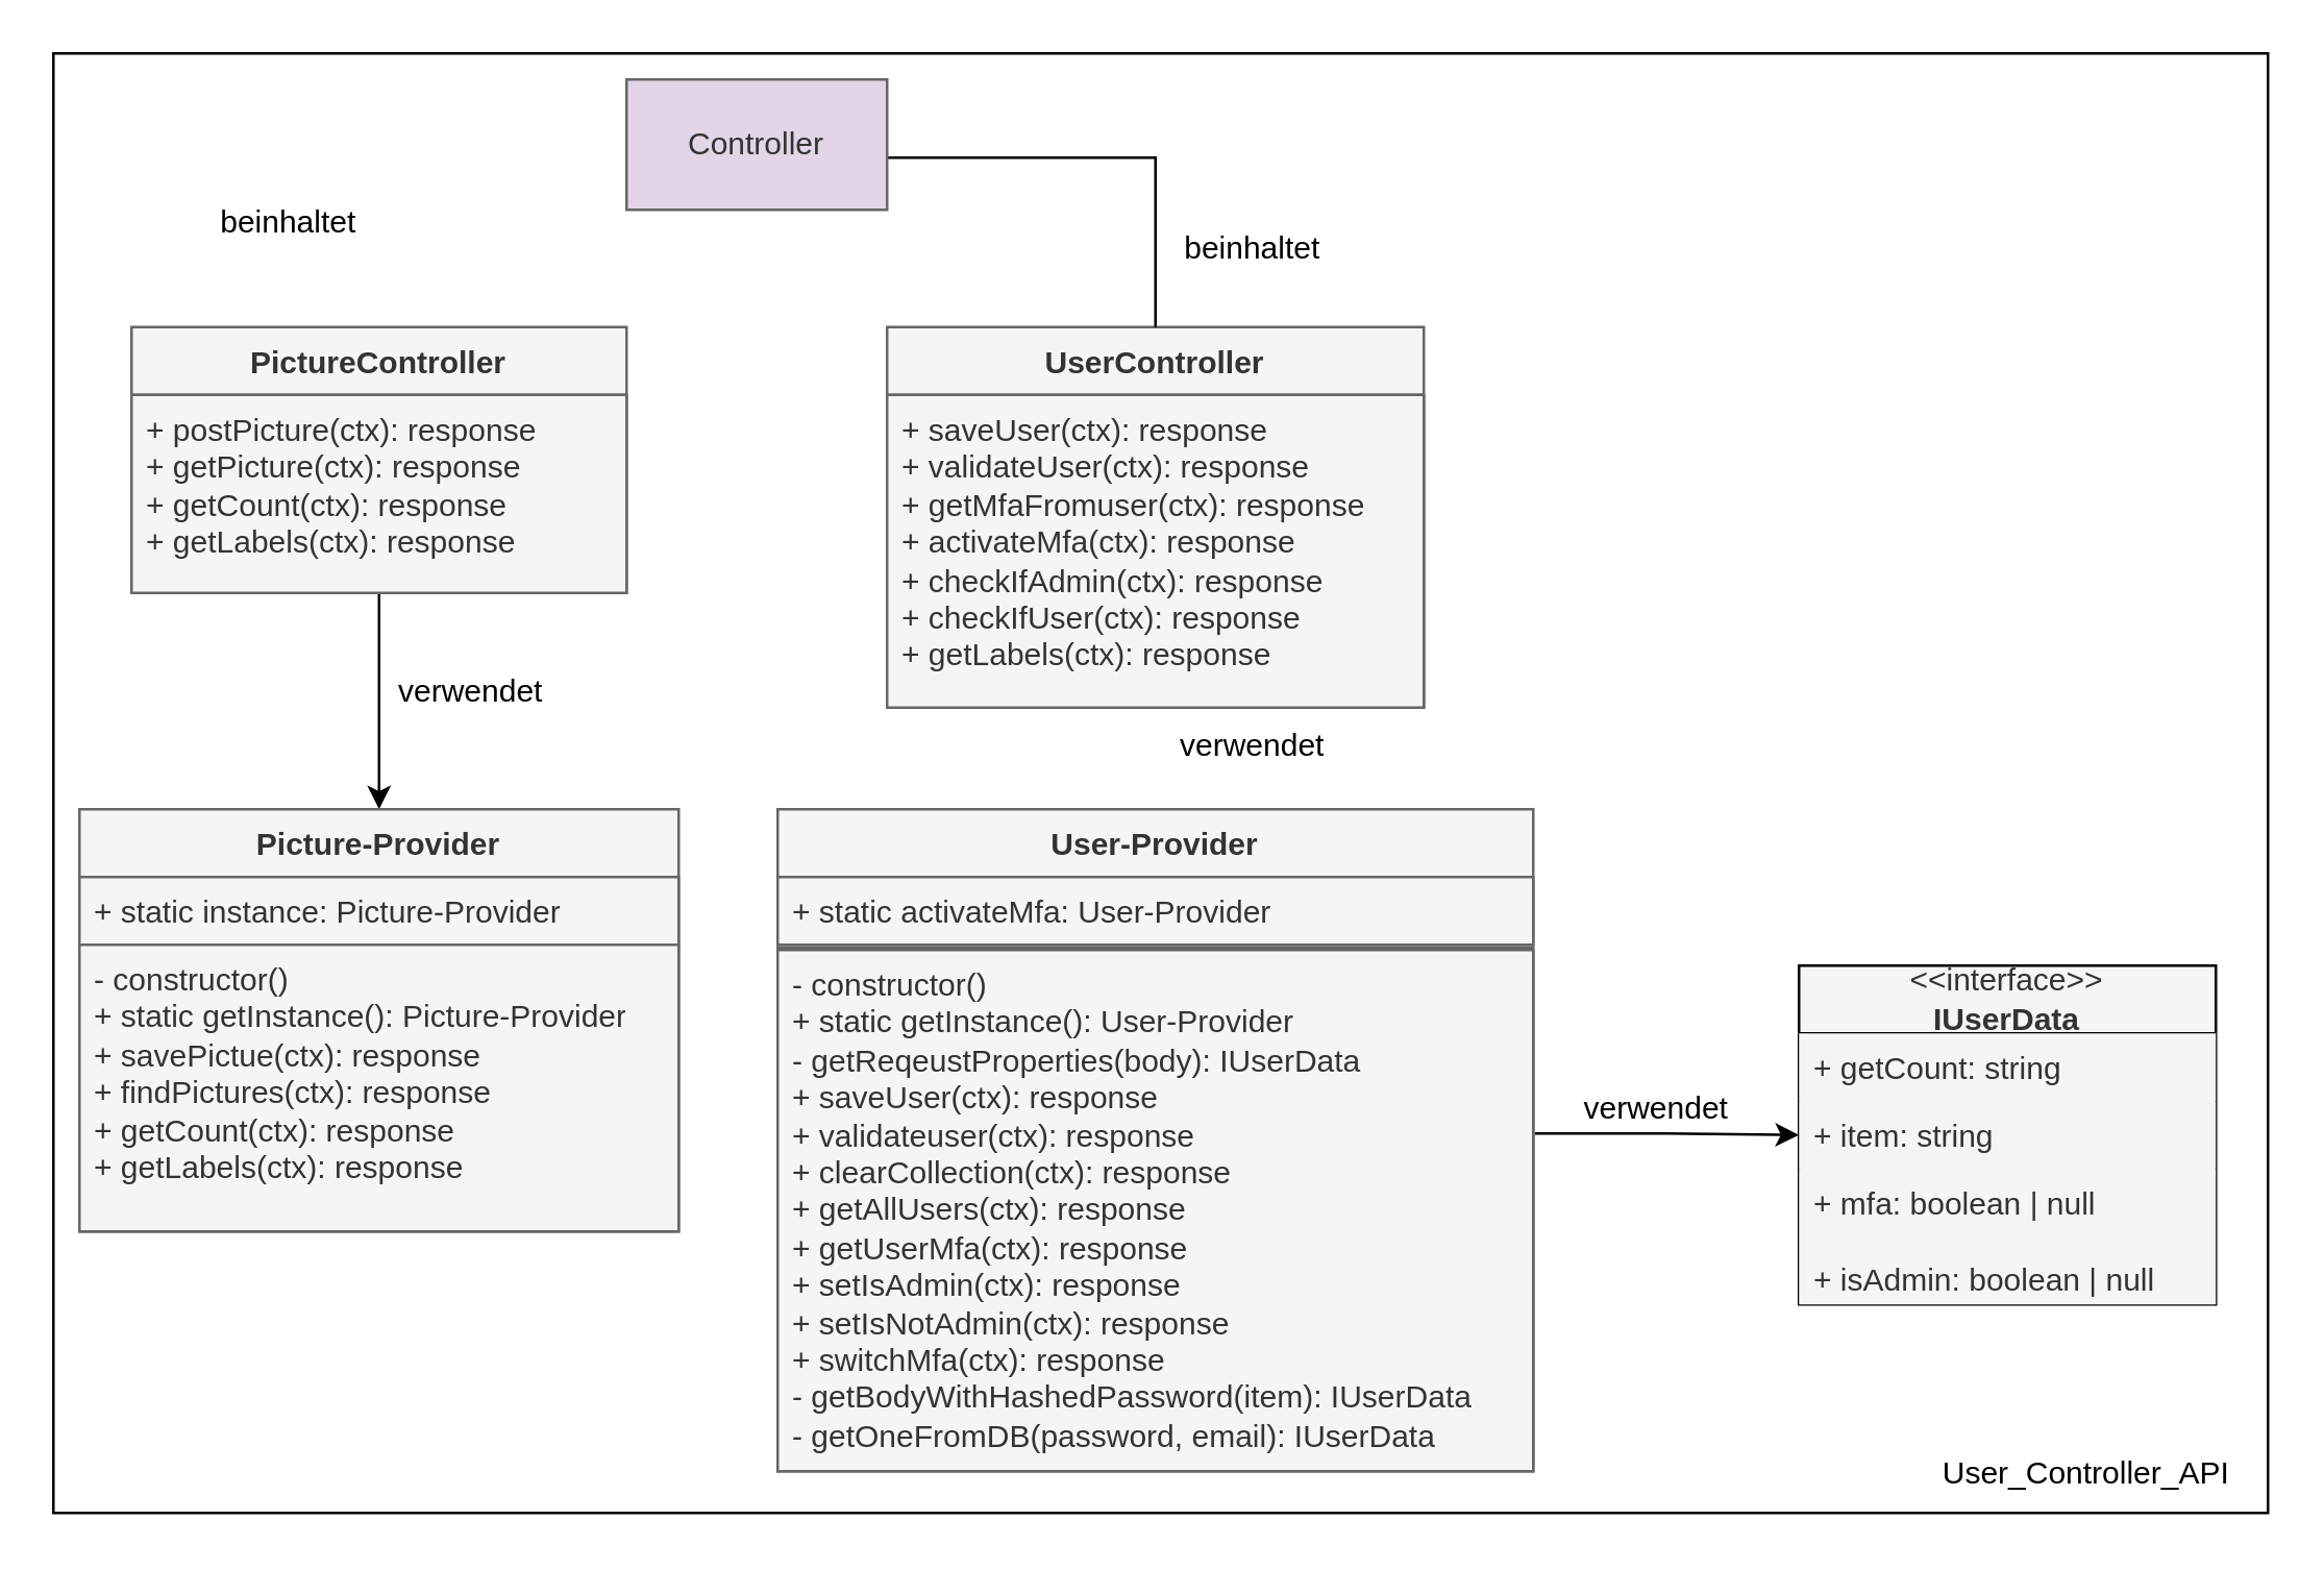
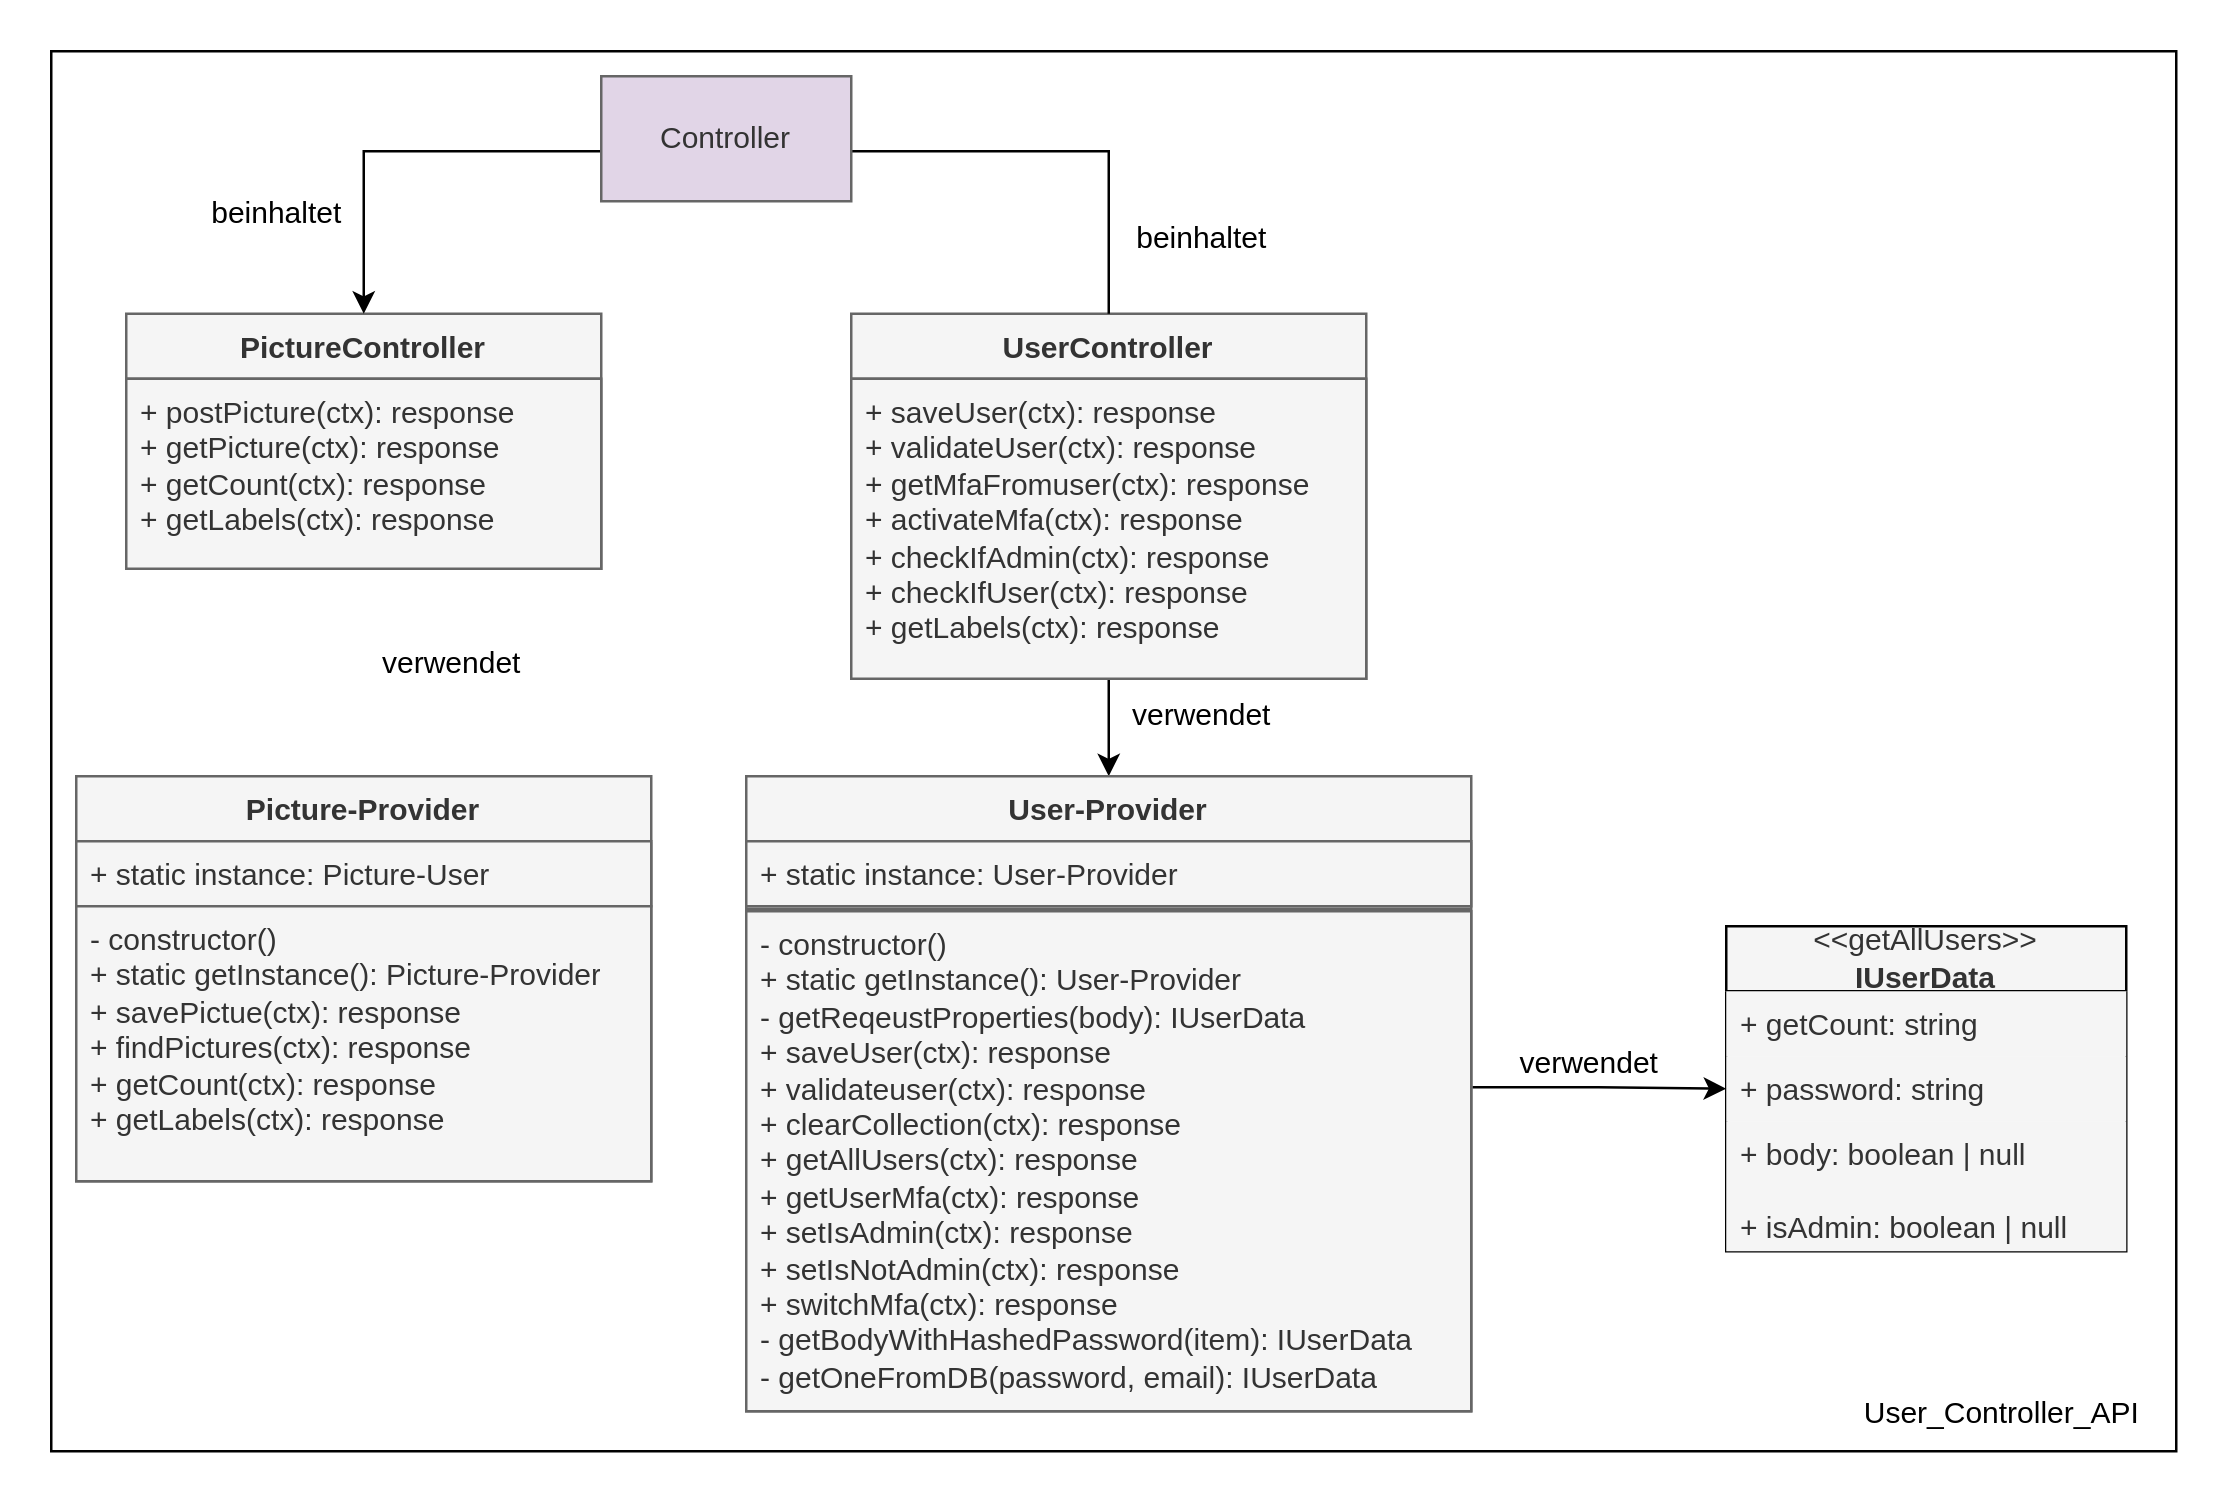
+ <mxCell id="25" style="edgeStyle=orthogonalEdgeStyle;rounded=0;orthogonalLoop=1;jettySize=auto;html=1;entryX=0.5;entryY=0;entryDx=0;entryDy=0;" edge="1" parent="1" source="27" target="4"><mxGeometry relative="1" as="geometry"><Array as="points"><mxPoint x="145" y="60" /></Array></mxGeometry></mxCell>
- <mxCell id="3" style="edgeStyle=orthogonalEdgeStyle;rounded=0;orthogonalLoop=1;jettySize=auto;html=1;entryX=0.5;entryY=0;entryDx=0;entryDy=0;" edge="1" parent="1" source="4" target="19"><mxGeometry relative="1" as="geometry" /></mxCell>
+ <mxCell id="7" style="edgeStyle=orthogonalEdgeStyle;rounded=0;orthogonalLoop=1;jettySize=auto;html=1;entryX=0.5;entryY=0;entryDx=0;entryDy=0;" edge="1" parent="1" source="8" target="15"><mxGeometry relative="1" as="geometry" /></mxCell>
- <mxCell id="20" value="+ static instance: Picture-Provider" style="text;strokeColor=#666666;fillColor=#f5f5f5;align=left;verticalAlign=top;spacingLeft=4;spacingRight=4;overflow=hidden;rotatable=0;points=[[0,0.5],[1,0.5]];portConstraint=eastwest;whiteSpace=wrap;html=1;fontColor=#333333;" vertex="1" parent="19"><mxGeometry y="26" width="230" height="26" as="geometry" /></mxCell>
+ <mxCell id="20" value="+ static instance: Picture-User" style="text;strokeColor=#666666;fillColor=#f5f5f5;align=left;verticalAlign=top;spacingLeft=4;spacingRight=4;overflow=hidden;rotatable=0;points=[[0,0.5],[1,0.5]];portConstraint=eastwest;whiteSpace=wrap;html=1;fontColor=#333333;" vertex="1" parent="19"><mxGeometry y="26" width="230" height="26" as="geometry" /></mxCell>
- <mxCell id="16" value="+ static activateMfa: User-Provider" style="text;strokeColor=#666666;fillColor=#f5f5f5;align=left;verticalAlign=top;spacingLeft=4;spacingRight=4;overflow=hidden;rotatable=0;points=[[0,0.5],[1,0.5]];portConstraint=eastwest;whiteSpace=wrap;html=1;fontColor=#333333;" vertex="1" parent="15"><mxGeometry y="26" width="290" height="26" as="geometry" /></mxCell>
+ <mxCell id="16" value="+ static instance: User-Provider" style="text;strokeColor=#666666;fillColor=#f5f5f5;align=left;verticalAlign=top;spacingLeft=4;spacingRight=4;overflow=hidden;rotatable=0;points=[[0,0.5],[1,0.5]];portConstraint=eastwest;whiteSpace=wrap;html=1;fontColor=#333333;" vertex="1" parent="15"><mxGeometry y="26" width="290" height="26" as="geometry" /></mxCell>
- <mxCell id="11" value="&amp;lt;&amp;lt;interface&amp;gt;&amp;gt;&lt;div&gt;&lt;b&gt;IUserData&lt;/b&gt;&lt;/div&gt;" style="swimlane;fontStyle=0;childLayout=stackLayout;horizontal=1;startSize=26;fillColor=#f5f5f5;horizontalStack=0;resizeParent=1;resizeParentMax=0;resizeLast=0;collapsible=1;marginBottom=0;whiteSpace=wrap;html=1;fontColor=#333333;strokeColor=default;" vertex="1" parent="1"><mxGeometry x="690" y="370" width="160" height="130" as="geometry" /></mxCell>
+ <mxCell id="11" value="&amp;lt;&amp;lt;getAllUsers&amp;gt;&amp;gt;&lt;div&gt;&lt;b&gt;IUserData&lt;/b&gt;&lt;/div&gt;" style="swimlane;fontStyle=0;childLayout=stackLayout;horizontal=1;startSize=26;fillColor=#f5f5f5;horizontalStack=0;resizeParent=1;resizeParentMax=0;resizeLast=0;collapsible=1;marginBottom=0;whiteSpace=wrap;html=1;fontColor=#333333;strokeColor=default;" vertex="1" parent="1"><mxGeometry x="690" y="370" width="160" height="130" as="geometry" /></mxCell>
- <mxCell id="13" value="+ item: string" style="text;strokeColor=none;fillColor=#f5f5f5;align=left;verticalAlign=top;spacingLeft=4;spacingRight=4;overflow=hidden;rotatable=0;points=[[0,0.5],[1,0.5]];portConstraint=eastwest;whiteSpace=wrap;html=1;fontColor=#333333;" vertex="1" parent="11"><mxGeometry y="52" width="160" height="26" as="geometry" /></mxCell>
+ <mxCell id="13" value="+ password: string" style="text;strokeColor=none;fillColor=#f5f5f5;align=left;verticalAlign=top;spacingLeft=4;spacingRight=4;overflow=hidden;rotatable=0;points=[[0,0.5],[1,0.5]];portConstraint=eastwest;whiteSpace=wrap;html=1;fontColor=#333333;" vertex="1" parent="11"><mxGeometry y="52" width="160" height="26" as="geometry" /></mxCell>
- <mxCell id="14" value="+ mfa: boolean | null&lt;div&gt;&lt;br&gt;&lt;/div&gt;&lt;div&gt;+ isAdmin: boolean | null&lt;/div&gt;" style="text;strokeColor=none;fillColor=#f5f5f5;align=left;verticalAlign=top;spacingLeft=4;spacingRight=4;overflow=hidden;rotatable=0;points=[[0,0.5],[1,0.5]];portConstraint=eastwest;whiteSpace=wrap;html=1;fontColor=#333333;" vertex="1" parent="11"><mxGeometry y="78" width="160" height="52" as="geometry" /></mxCell>
+ <mxCell id="14" value="+ body: boolean | null&lt;div&gt;&lt;br&gt;&lt;/div&gt;&lt;div&gt;+ isAdmin: boolean | null&lt;/div&gt;" style="text;strokeColor=none;fillColor=#f5f5f5;align=left;verticalAlign=top;spacingLeft=4;spacingRight=4;overflow=hidden;rotatable=0;points=[[0,0.5],[1,0.5]];portConstraint=eastwest;whiteSpace=wrap;html=1;fontColor=#333333;" vertex="1" parent="11"><mxGeometry y="78" width="160" height="52" as="geometry" /></mxCell>
